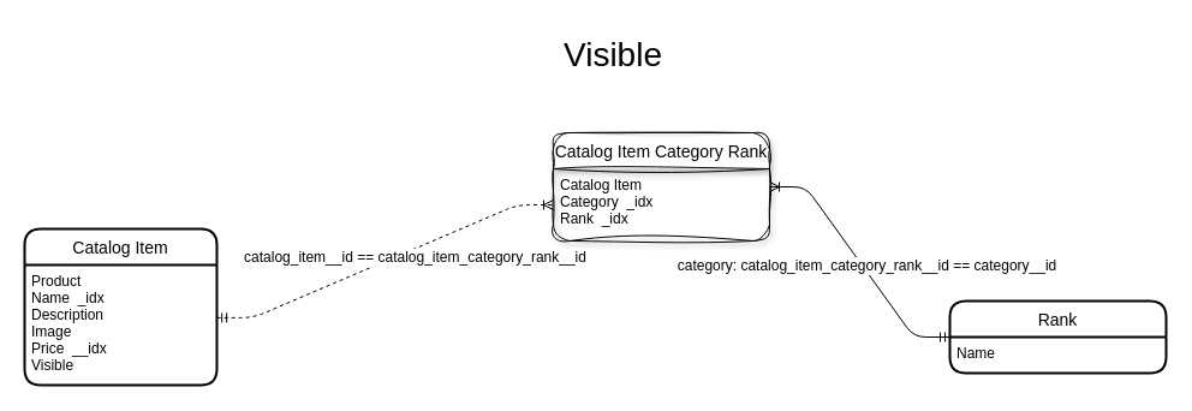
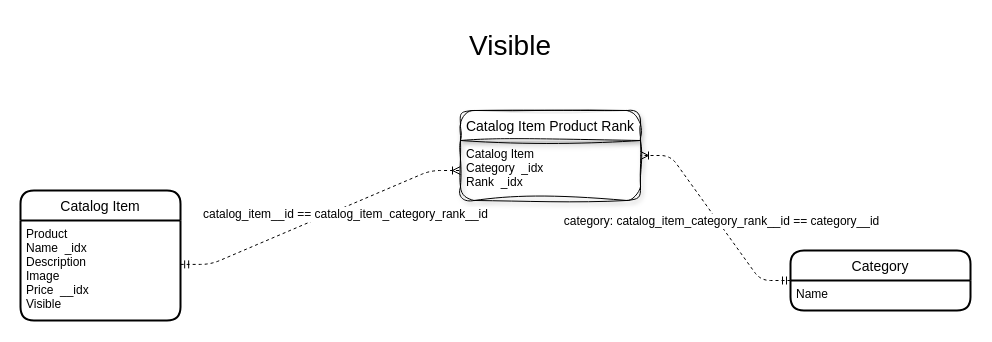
- <mxCell id="4" value="Catalog Item Category Rank" style="swimlane;childLayout=stackLayout;horizontal=1;startSize=30;horizontalStack=0;rounded=1;fontSize=14;fontStyle=0;strokeWidth=1;resizeParent=0;resizeLast=1;shadow=1;align=center;swimlaneFillColor=none;strokeColor=default;perimeterSpacing=0;swimlaneLine=1;glass=0;sketch=1;curveFitting=1;jiggle=2;" parent="1" vertex="1"><mxGeometry x="460" y="110" width="180" height="90" as="geometry" /></mxCell>
+ <mxCell id="4" value="Catalog Item Product Rank" style="swimlane;childLayout=stackLayout;horizontal=1;startSize=30;horizontalStack=0;rounded=1;fontSize=14;fontStyle=0;strokeWidth=1;resizeParent=0;resizeLast=1;shadow=1;align=center;swimlaneFillColor=none;strokeColor=default;perimeterSpacing=0;swimlaneLine=1;glass=0;sketch=1;curveFitting=1;jiggle=2;" parent="1" vertex="1"><mxGeometry x="460" y="110" width="180" height="90" as="geometry" /></mxCell>
- <mxCell id="11" value="" style="edgeStyle=entityRelationEdgeStyle;fontSize=12;html=1;endArrow=ERoneToMany;startArrow=ERmandOne;entryX=1;entryY=0.25;entryDx=0;entryDy=0;exitX=0;exitY=0;exitDx=0;exitDy=0;" parent="1" source="10" target="5" edge="1"><mxGeometry width="100" height="100" relative="1" as="geometry"><mxPoint x="780" y="120" as="sourcePoint" /><mxPoint x="1059.84" y="30.49" as="targetPoint" /></mxGeometry></mxCell>
+ <mxCell id="11" value="" style="edgeStyle=entityRelationEdgeStyle;fontSize=12;html=1;endArrow=ERoneToMany;startArrow=ERmandOne;entryX=1;entryY=0.25;entryDx=0;entryDy=0;exitX=0;exitY=0;exitDx=0;exitDy=0;dashed=1;" parent="1" source="10" target="5" edge="1"><mxGeometry width="100" height="100" relative="1" as="geometry"><mxPoint x="780" y="120" as="sourcePoint" /><mxPoint x="1059.84" y="30.49" as="targetPoint" /></mxGeometry></mxCell>
- <mxCell id="9" value="Rank" style="swimlane;childLayout=stackLayout;horizontal=1;startSize=30;horizontalStack=0;rounded=1;fontSize=14;fontStyle=0;strokeWidth=2;resizeParent=0;resizeLast=1;shadow=0;align=center;swimlaneFillColor=none;strokeColor=default;perimeterSpacing=0;swimlaneLine=1;glass=0;" parent="1" vertex="1"><mxGeometry x="790" y="250" width="180" height="60" as="geometry" /></mxCell>
+ <mxCell id="9" value="Category" style="swimlane;childLayout=stackLayout;horizontal=1;startSize=30;horizontalStack=0;rounded=1;fontSize=14;fontStyle=0;strokeWidth=2;resizeParent=0;resizeLast=1;shadow=0;align=center;swimlaneFillColor=none;strokeColor=default;perimeterSpacing=0;swimlaneLine=1;glass=0;" parent="1" vertex="1"><mxGeometry x="790" y="250" width="180" height="60" as="geometry" /></mxCell>
